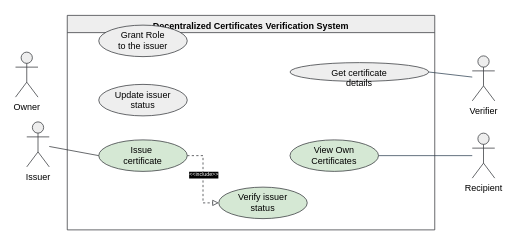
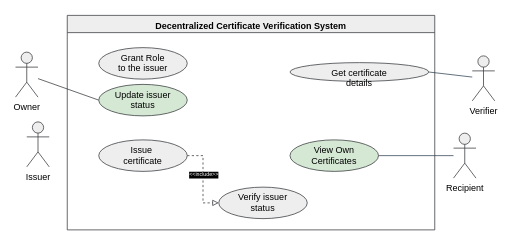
- <mxCell id="9" value="Decentralized Certificates Verification System" style="swimlane;whiteSpace=wrap;html=1;align=center;verticalAlign=top;fontFamily=Helvetica;fontSize=12;startSize=23;labelBackgroundColor=none;fillColor=#eeeeee;strokeColor=#36393d;snapToPoint=0;fixDash=0;enumerate=0;fontColor=#000000;" parent="1" vertex="1"><mxGeometry x="89" y="20" width="490" height="286" as="geometry" /></mxCell>
+ <mxCell id="9" value="Decentralized Certificate Verification System" style="swimlane;whiteSpace=wrap;html=1;align=center;verticalAlign=top;fontFamily=Helvetica;fontSize=12;startSize=23;labelBackgroundColor=none;fillColor=#eeeeee;strokeColor=#36393d;snapToPoint=0;fixDash=0;enumerate=0;fontColor=#000000;" parent="1" vertex="1"><mxGeometry x="89" y="20" width="490" height="286" as="geometry" /></mxCell>
- <mxCell id="12" value="&lt;div&gt;&lt;span style=&quot;background-color: transparent;&quot;&gt;&lt;font style=&quot;&quot;&gt;Grant Role&lt;/font&gt;&lt;/span&gt;&lt;/div&gt;&lt;div&gt;&lt;span style=&quot;background-color: transparent;&quot;&gt;&lt;font style=&quot;&quot;&gt;to the issuer&lt;/font&gt;&lt;/span&gt;&lt;/div&gt;" style="ellipse;whiteSpace=wrap;html=1;align=center;verticalAlign=top;fontFamily=Helvetica;fontSize=12;labelBackgroundColor=none;fillColor=#eeeeee;strokeColor=#36393d;snapToPoint=0;fixDash=0;enumerate=0;fontColor=#000000;" parent="9" vertex="1"><mxGeometry x="42" y="13" width="118" height="42" as="geometry" /></mxCell>
+ <mxCell id="12" value="&lt;div&gt;&lt;span style=&quot;background-color: transparent;&quot;&gt;&lt;font style=&quot;&quot;&gt;Grant Role&lt;/font&gt;&lt;/span&gt;&lt;/div&gt;&lt;div&gt;&lt;span style=&quot;background-color: transparent;&quot;&gt;&lt;font style=&quot;&quot;&gt;to the issuer&lt;/font&gt;&lt;/span&gt;&lt;/div&gt;" style="ellipse;whiteSpace=wrap;html=1;align=center;verticalAlign=top;fontFamily=Helvetica;fontSize=12;labelBackgroundColor=none;fillColor=#eeeeee;strokeColor=#36393d;snapToPoint=0;fixDash=0;enumerate=0;fontColor=#000000;" parent="9" vertex="1"><mxGeometry x="42" y="43" width="118" height="42" as="geometry" /></mxCell>
+ <mxCell id="2" style="rounded=0;orthogonalLoop=1;jettySize=auto;html=1;entryX=0;entryY=0.5;entryDx=0;entryDy=0;fontFamily=Helvetica;fontSize=12;fontColor=#000000;endArrow=none;endFill=0;labelBackgroundColor=none;fillColor=#eeeeee;strokeColor=#36393d;snapToPoint=0;fixDash=0;enumerate=0;" parent="1" source="3" target="13" edge="1"><mxGeometry relative="1" as="geometry"><mxPoint x="31" y="210.72" as="sourcePoint" /><mxPoint x="141" y="260" as="targetPoint" /></mxGeometry></mxCell>
- <mxCell id="13" value="&lt;div&gt;Update issuer&lt;/div&gt;&lt;div&gt;status&lt;/div&gt;" style="ellipse;whiteSpace=wrap;html=1;align=center;verticalAlign=top;fontFamily=Helvetica;fontSize=12;labelBackgroundColor=none;snapToPoint=0;fixDash=0;enumerate=0;fillColor=#eeeeee;strokeColor=#36393d;fontColor=#000000;" parent="9" vertex="1"><mxGeometry x="42" y="92" width="118" height="42" as="geometry" /></mxCell>
+ <mxCell id="13" value="&lt;div&gt;Update issuer&lt;/div&gt;&lt;div&gt;status&lt;/div&gt;" style="ellipse;whiteSpace=wrap;html=1;align=center;verticalAlign=top;fontFamily=Helvetica;fontSize=12;labelBackgroundColor=none;snapToPoint=0;fixDash=0;enumerate=0;fillColor=#d5e8d4;strokeColor=#36393d;fontColor=#000000;" parent="9" vertex="1"><mxGeometry x="42" y="92" width="118" height="42" as="geometry" /></mxCell>
- <mxCell id="4" style="rounded=0;orthogonalLoop=1;jettySize=auto;html=1;entryX=0;entryY=0.5;entryDx=0;entryDy=0;fontFamily=Helvetica;fontSize=12;fontColor=#000000;endArrow=none;endFill=0;labelBackgroundColor=none;fillColor=#eeeeee;strokeColor=#36393d;snapToPoint=0;fixDash=0;enumerate=0;" parent="1" source="5" target="16" edge="1"><mxGeometry relative="1" as="geometry" /></mxCell>
- <mxCell id="16" value="&lt;div&gt;Issue&amp;nbsp;&lt;/div&gt;&lt;div&gt;certificate&lt;/div&gt;" style="ellipse;whiteSpace=wrap;html=1;align=center;verticalAlign=top;fontFamily=Helvetica;fontSize=12;labelBackgroundColor=none;fillColor=#d5e8d4;strokeColor=#36393d;snapToPoint=0;fixDash=0;enumerate=0;fontColor=#000000;" parent="9" vertex="1"><mxGeometry x="42" y="166" width="118" height="42" as="geometry" /></mxCell>
+ <mxCell id="16" value="&lt;div&gt;Issue&amp;nbsp;&lt;/div&gt;&lt;div&gt;certificate&lt;/div&gt;" style="ellipse;whiteSpace=wrap;html=1;align=center;verticalAlign=top;fontFamily=Helvetica;fontSize=12;labelBackgroundColor=none;fillColor=#eeeeee;strokeColor=#36393d;snapToPoint=0;fixDash=0;enumerate=0;fontColor=#000000;" parent="9" vertex="1"><mxGeometry x="42" y="166" width="118" height="42" as="geometry" /></mxCell>
- <mxCell id="18" value="&lt;span&gt;Recipient&lt;/span&gt;" style="shape=umlActor;verticalLabelPosition=bottom;verticalAlign=top;html=1;outlineConnect=0;labelBackgroundColor=none;fillColor=#eeeeee;strokeColor=#36393d;snapToPoint=0;fixDash=0;enumerate=0;fontColor=#000000;" parent="1" vertex="1"><mxGeometry x="629" y="177" width="30" height="60" as="geometry" /></mxCell>
+ <mxCell id="18" value="&lt;span&gt;Recipient&lt;/span&gt;" style="shape=umlActor;verticalLabelPosition=bottom;verticalAlign=top;html=1;outlineConnect=0;labelBackgroundColor=none;fillColor=#eeeeee;strokeColor=#36393d;snapToPoint=0;fixDash=0;enumerate=0;fontColor=#000000;" parent="1" vertex="1"><mxGeometry x="604" y="177" width="30" height="60" as="geometry" /></mxCell>
- <mxCell id="11" value="&lt;div&gt;Verify issuer&lt;/div&gt;&lt;div&gt;status&lt;/div&gt;" style="ellipse;whiteSpace=wrap;html=1;align=center;verticalAlign=top;fontFamily=Helvetica;fontSize=12;labelBackgroundColor=none;fillColor=#d5e8d4;strokeColor=#36393d;snapToPoint=0;fixDash=0;enumerate=0;fontColor=#000000;" parent="9" vertex="1"><mxGeometry x="202" y="229" width="118" height="42" as="geometry" /></mxCell>
+ <mxCell id="11" value="&lt;div&gt;Verify issuer&lt;/div&gt;&lt;div&gt;status&lt;/div&gt;" style="ellipse;whiteSpace=wrap;html=1;align=center;verticalAlign=top;fontFamily=Helvetica;fontSize=12;labelBackgroundColor=none;fillColor=#eeeeee;strokeColor=#36393d;snapToPoint=0;fixDash=0;enumerate=0;fontColor=#000000;" parent="9" vertex="1"><mxGeometry x="202" y="229" width="118" height="42" as="geometry" /></mxCell>
